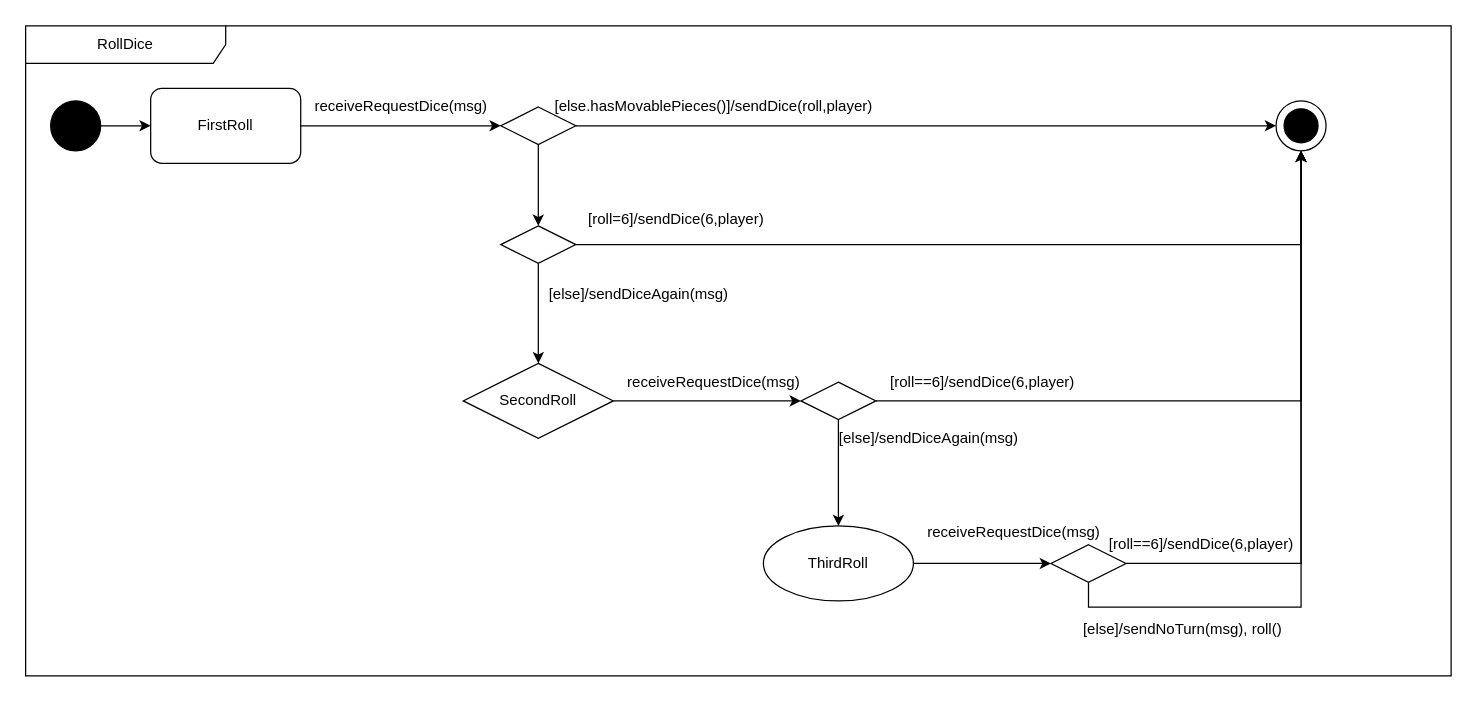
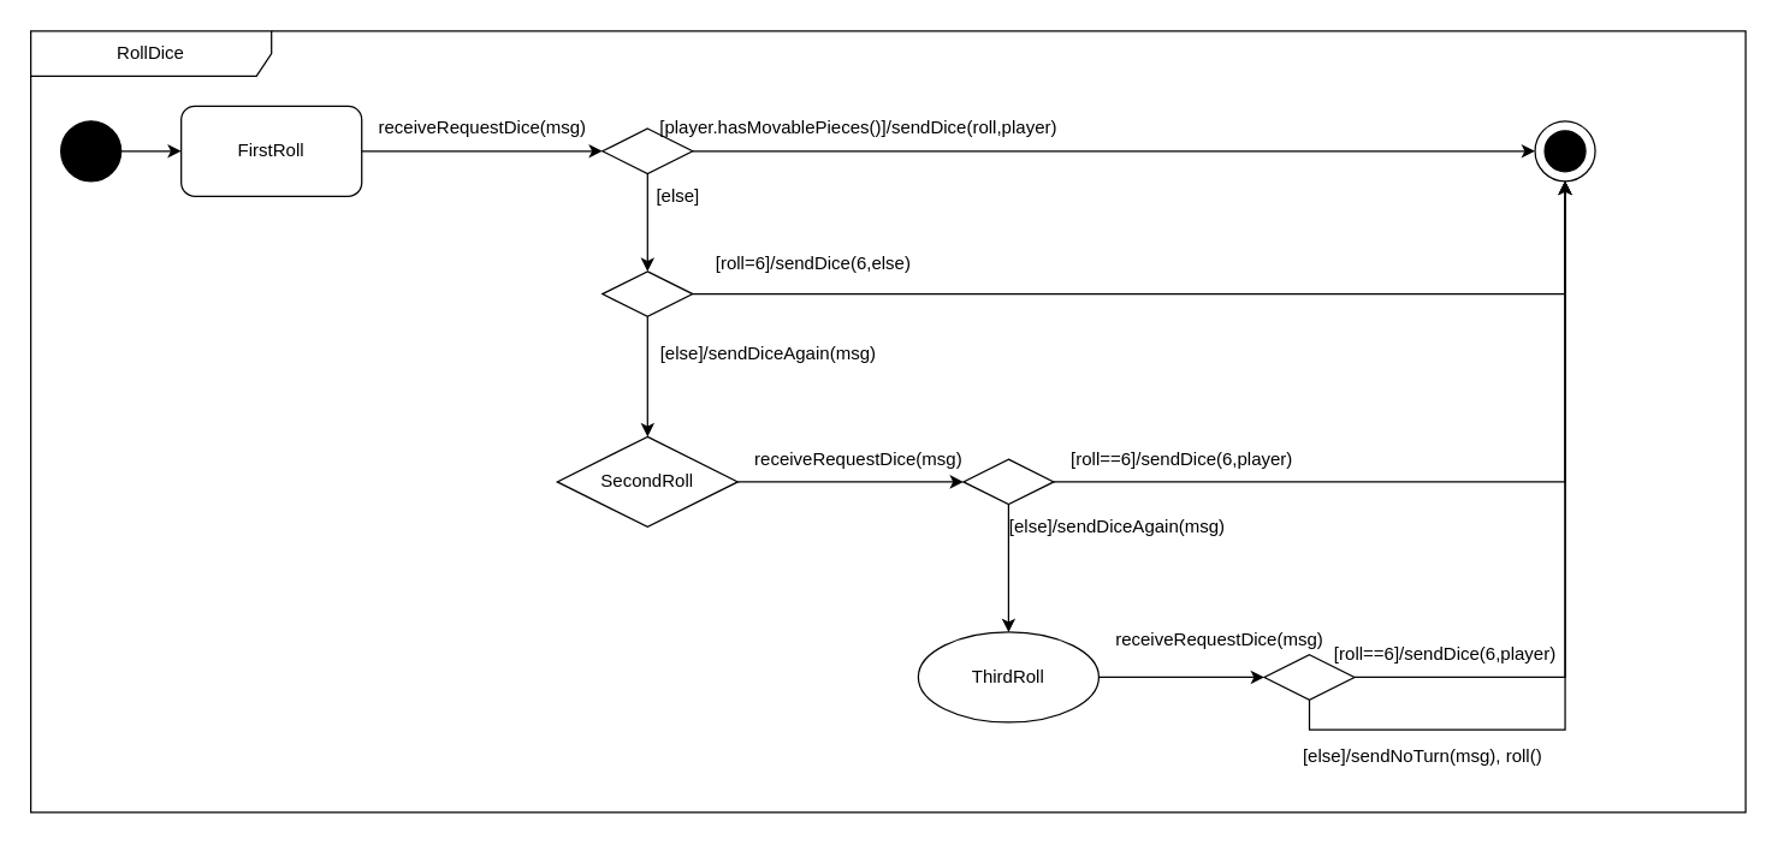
- <mxCell id="12" value="[else.hasMovablePieces()]/sendDice(roll,player)" style="text;html=1;align=center;verticalAlign=middle;resizable=0;points=[];autosize=1;strokeColor=none;fillColor=none;" parent="5" vertex="1"><mxGeometry x="405" y="50" width="290" height="30" as="geometry" /></mxCell>
+ <mxCell id="12" value="[player.hasMovablePieces()]/sendDice(roll,player)" style="text;html=1;align=center;verticalAlign=middle;resizable=0;points=[];autosize=1;strokeColor=none;fillColor=none;" parent="5" vertex="1"><mxGeometry x="405" y="50" width="290" height="30" as="geometry" /></mxCell>
+ <mxCell id="31" value="[else]" style="text;html=1;align=center;verticalAlign=middle;resizable=0;points=[];autosize=1;strokeColor=none;fillColor=none;" parent="5" vertex="1"><mxGeometry x="405" y="95" width="50" height="30" as="geometry" /></mxCell>
- <mxCell id="16" value="[roll=6]/sendDice(6,player)" style="text;html=1;align=center;verticalAlign=middle;resizable=0;points=[];autosize=1;strokeColor=none;fillColor=none;" parent="5" vertex="1"><mxGeometry x="440" y="140" width="160" height="30" as="geometry" /></mxCell>
+ <mxCell id="16" value="[roll=6]/sendDice(6,else)" style="text;html=1;align=center;verticalAlign=middle;resizable=0;points=[];autosize=1;strokeColor=none;fillColor=none;" parent="5" vertex="1"><mxGeometry x="440" y="140" width="160" height="30" as="geometry" /></mxCell>
